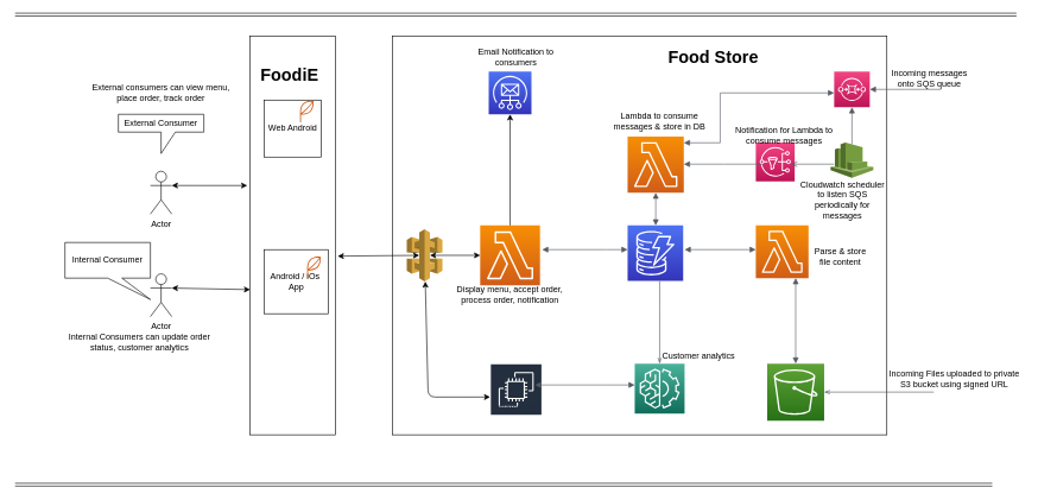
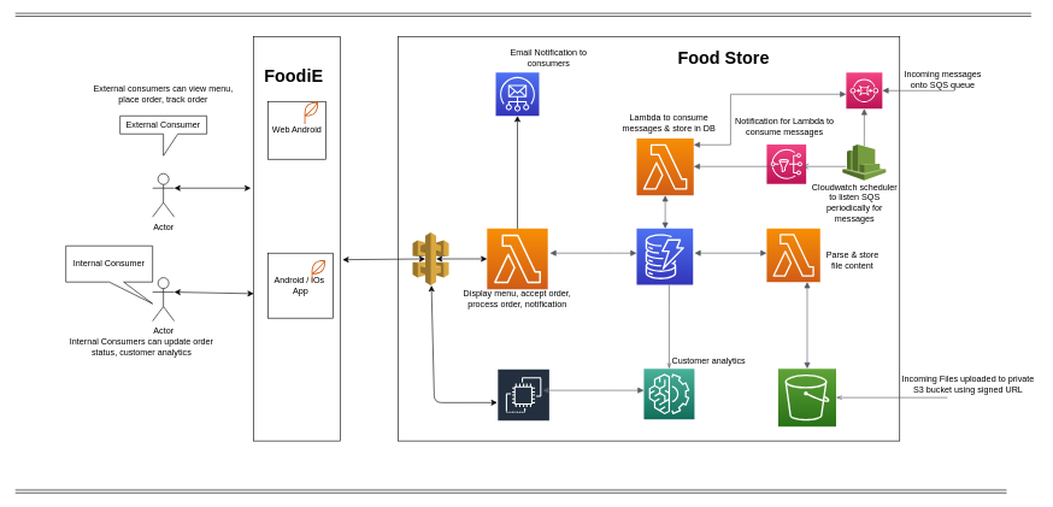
- <mxCell id="41" value="Email Notification to consumers" style="text;html=1;strokeColor=none;fillColor=none;align=center;verticalAlign=middle;whiteSpace=wrap;rounded=0;" vertex="1" parent="1"><mxGeometry x="647" y="70" width="153" height="20" as="geometry" /></mxCell>
+ <mxCell id="41" value="Email Notification to consumers" style="text;html=1;strokeColor=none;fillColor=none;align=center;verticalAlign=middle;whiteSpace=wrap;rounded=0;" vertex="1" parent="1"><mxGeometry x="682" y="70" width="153" height="20" as="geometry" /></mxCell>
- <mxCell id="38" value="Notification for Lambda to consume messages" style="text;html=1;strokeColor=none;fillColor=none;align=center;verticalAlign=middle;whiteSpace=wrap;rounded=0;" vertex="1" parent="1"><mxGeometry x="1030" y="179.4" width="140" height="20" as="geometry" /></mxCell>
+ <mxCell id="38" value="Notification for Lambda to consume messages" style="text;html=1;strokeColor=none;fillColor=none;align=center;verticalAlign=middle;whiteSpace=wrap;rounded=0;" vertex="1" parent="1"><mxGeometry x="1015" y="164.4" width="140" height="20" as="geometry" /></mxCell>
